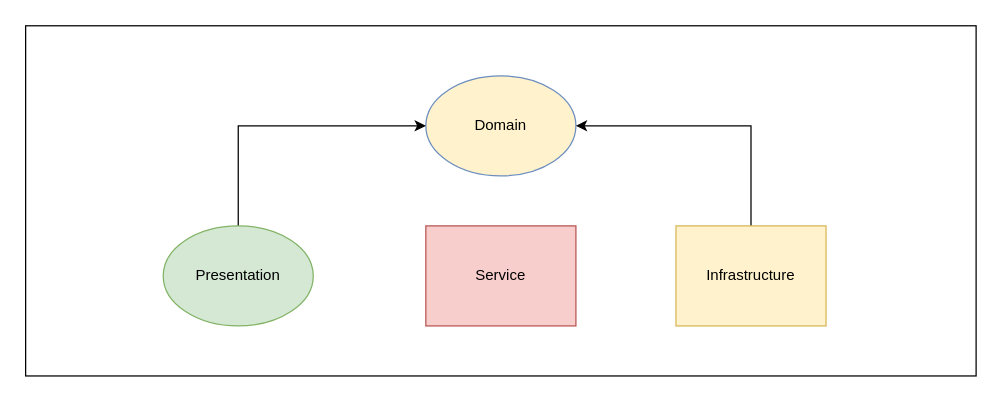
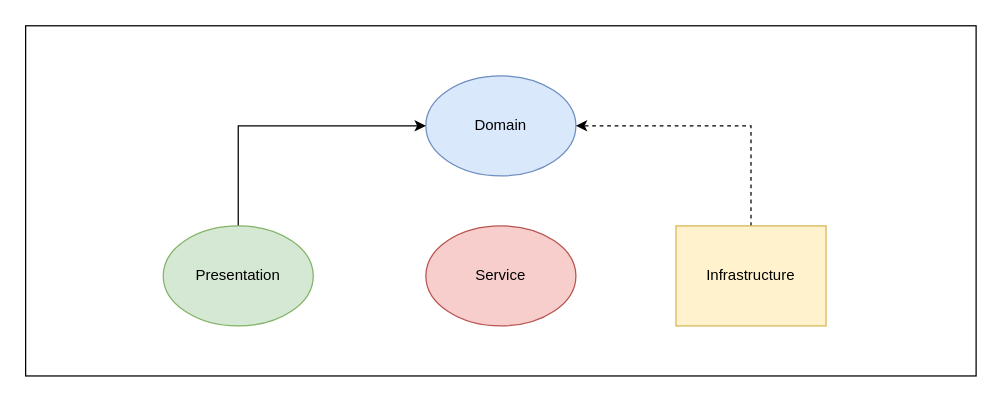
- <mxCell id="3" value="Domain" style="ellipse;whiteSpace=wrap;html=1;fillColor=#fff2cc;strokeColor=#6c8ebf;" vertex="1" parent="1"><mxGeometry x="340" y="60" width="120" height="80" as="geometry" /></mxCell>
+ <mxCell id="3" value="Domain" style="ellipse;whiteSpace=wrap;html=1;fillColor=#dae8fc;strokeColor=#6c8ebf;" vertex="1" parent="1"><mxGeometry x="340" y="60" width="120" height="80" as="geometry" /></mxCell>
- <mxCell id="7" style="edgeStyle=orthogonalEdgeStyle;rounded=0;orthogonalLoop=1;jettySize=auto;html=1;entryX=1;entryY=0.5;entryDx=0;entryDy=0;exitX=0.5;exitY=0;exitDx=0;exitDy=0;" edge="1" parent="1" source="8" target="3"><mxGeometry relative="1" as="geometry" /></mxCell>
+ <mxCell id="7" style="edgeStyle=orthogonalEdgeStyle;rounded=0;orthogonalLoop=1;jettySize=auto;html=1;entryX=1;entryY=0.5;entryDx=0;entryDy=0;exitX=0.5;exitY=0;exitDx=0;exitDy=0;dashed=1;" edge="1" parent="1" source="8" target="3"><mxGeometry relative="1" as="geometry" /></mxCell>
- <mxCell id="6" value="Service" style="whiteSpace=wrap;html=1;fillColor=#f8cecc;strokeColor=#b85450;rounded=0;" vertex="1" parent="1"><mxGeometry x="340" y="180" width="120" height="80" as="geometry" /></mxCell>
+ <mxCell id="6" value="Service" style="ellipse;whiteSpace=wrap;html=1;fillColor=#f8cecc;strokeColor=#b85450;" vertex="1" parent="1"><mxGeometry x="340" y="180" width="120" height="80" as="geometry" /></mxCell>
